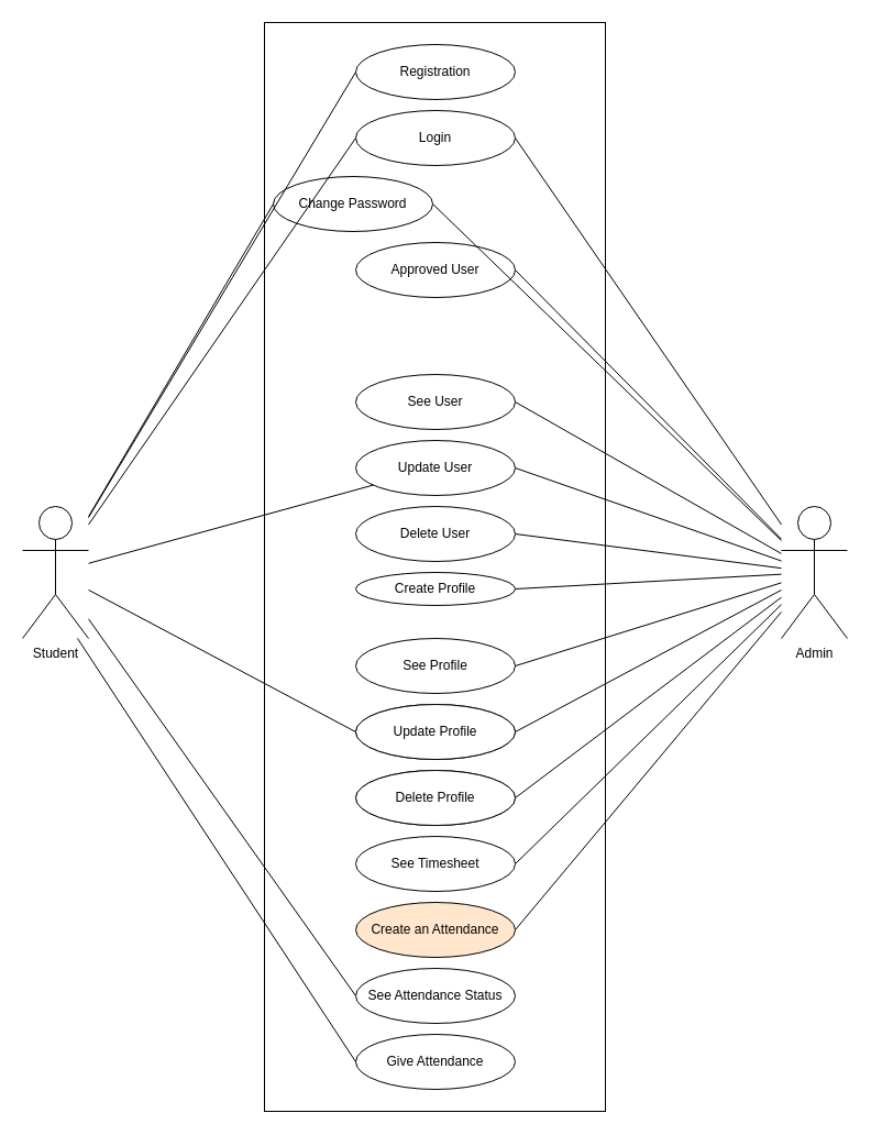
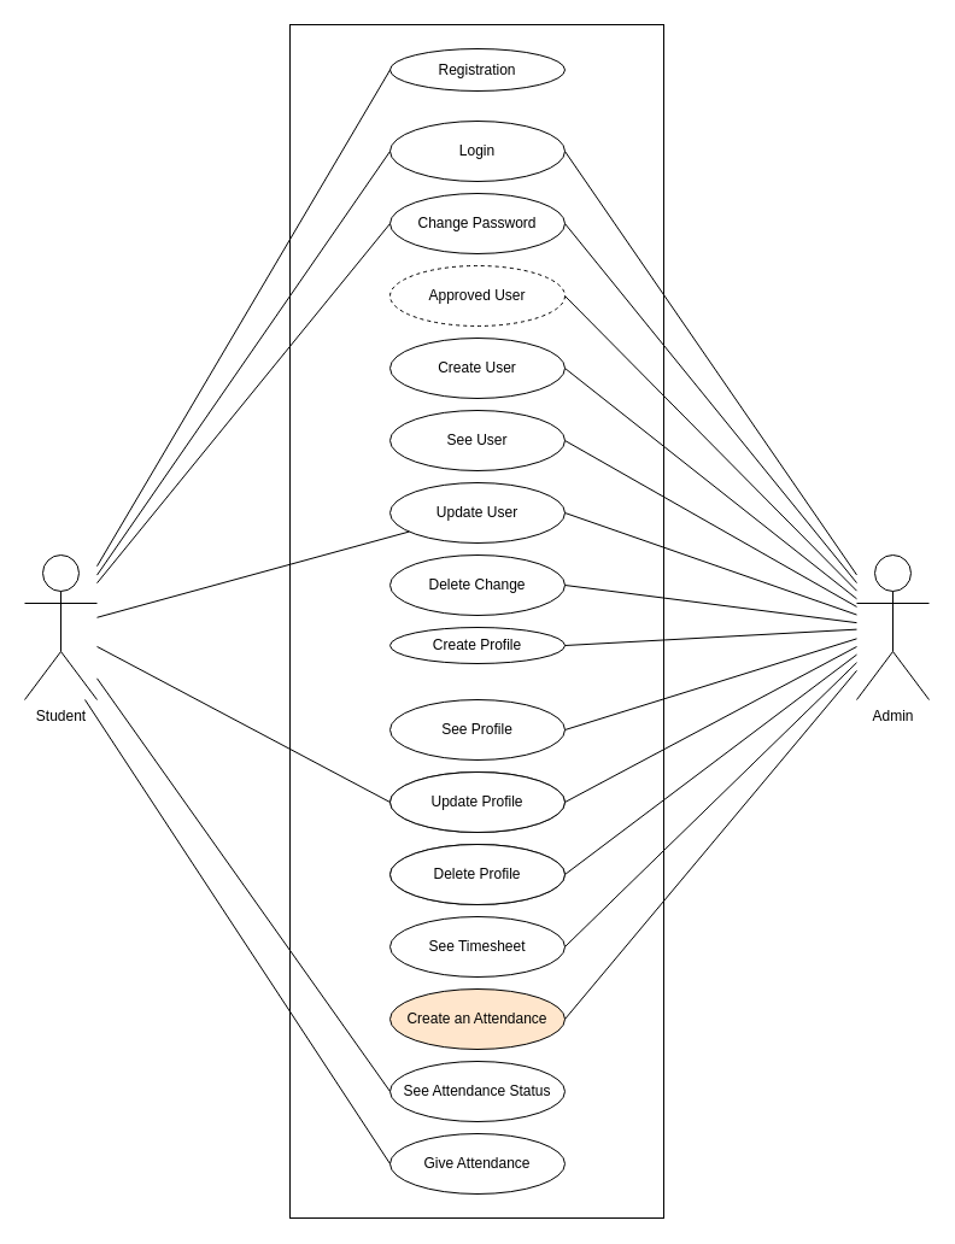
- <mxCell id="10" value="Registration" style="ellipse;whiteSpace=wrap;html=1;" parent="1" vertex="1"><mxGeometry x="323" y="40" width="145" height="50" as="geometry" /></mxCell>
+ <mxCell id="10" value="Registration" style="ellipse;whiteSpace=wrap;html=1;" parent="1" vertex="1"><mxGeometry x="323" y="40" width="145" height="35" as="geometry" /></mxCell>
- <mxCell id="12" value="Change Password" style="ellipse;whiteSpace=wrap;html=1;" parent="1" vertex="1"><mxGeometry x="248" y="160" width="145" height="50" as="geometry" /></mxCell>
+ <mxCell id="12" value="Change Password" style="ellipse;whiteSpace=wrap;html=1;" parent="1" vertex="1"><mxGeometry x="323" y="160" width="145" height="50" as="geometry" /></mxCell>
- <mxCell id="18" value="Approved User" style="ellipse;whiteSpace=wrap;html=1;" parent="1" vertex="1"><mxGeometry x="323" y="220" width="145" height="50" as="geometry" /></mxCell>
+ <mxCell id="18" value="Approved User" style="ellipse;whiteSpace=wrap;html=1;dashed=1;" parent="1" vertex="1"><mxGeometry x="323" y="220" width="145" height="50" as="geometry" /></mxCell>
+ <mxCell id="16" value="Create User" style="ellipse;whiteSpace=wrap;html=1;" parent="1" vertex="1"><mxGeometry x="323" y="280" width="145" height="50" as="geometry" /></mxCell>
+ <mxCell id="33" value="" style="endArrow=none;html=1;rounded=0;entryX=1;entryY=0.5;entryDx=0;entryDy=0;" edge="1" parent="1" source="3" target="16"><mxGeometry width="50" height="50" relative="1" as="geometry"><mxPoint x="660" y="480" as="sourcePoint" /><mxPoint x="478" y="268" as="targetPoint" /><Array as="points" /></mxGeometry></mxCell>
- <mxCell id="13" value="Delete User" style="ellipse;whiteSpace=wrap;html=1;" parent="1" vertex="1"><mxGeometry x="323" y="460" width="145" height="50" as="geometry" /></mxCell>
+ <mxCell id="13" value="Delete Change" style="ellipse;whiteSpace=wrap;html=1;" parent="1" vertex="1"><mxGeometry x="323" y="460" width="145" height="50" as="geometry" /></mxCell>
